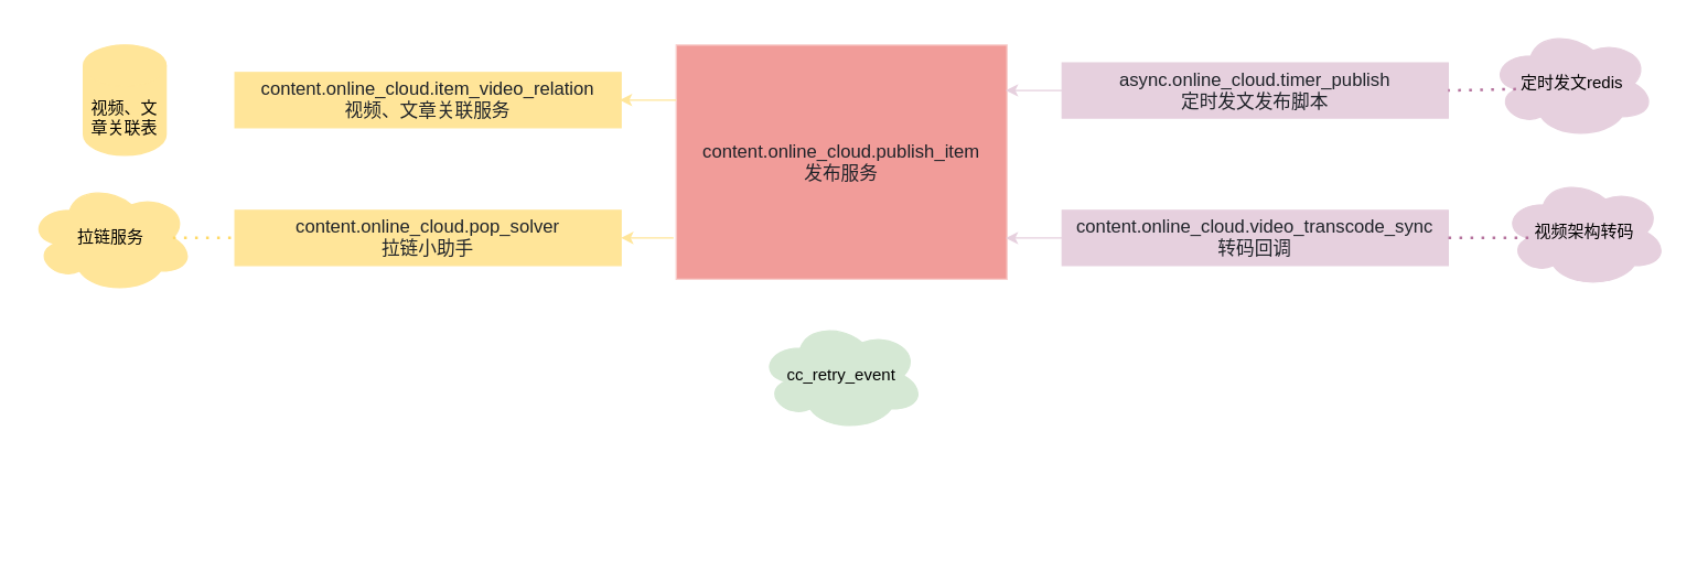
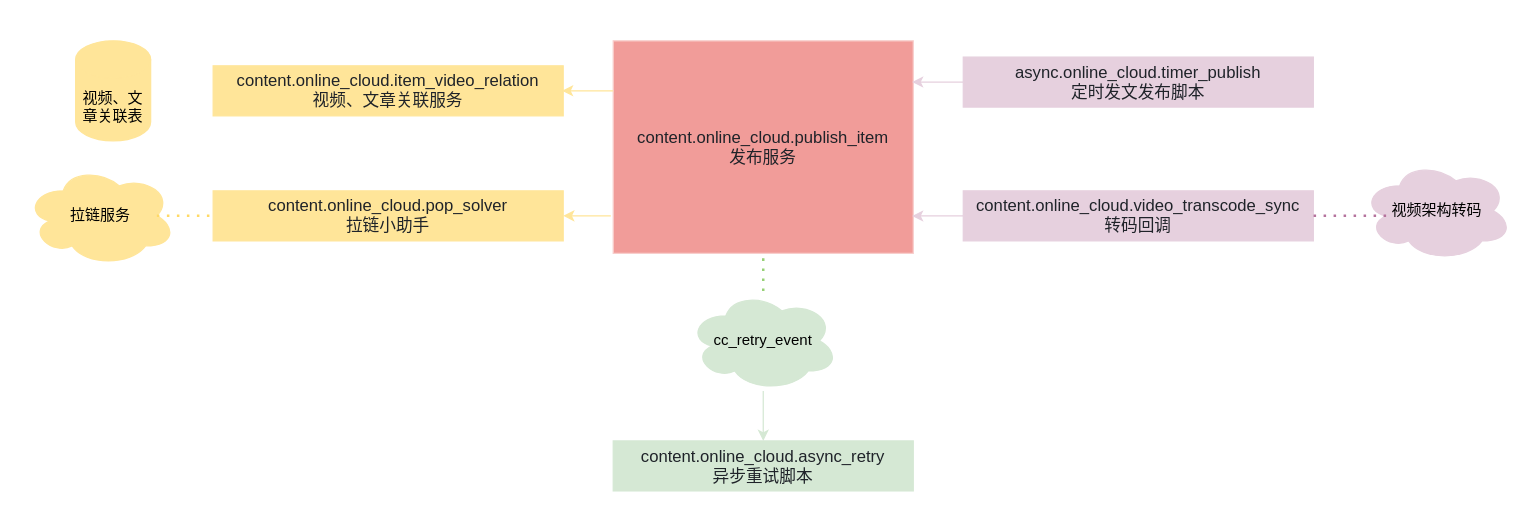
- <mxCell id="17" value="定时发文redis" style="ellipse;shape=cloud;whiteSpace=wrap;html=1;fillColor=#E6D0DE;strokeColor=#E6D0DE;" parent="1" vertex="1"><mxGeometry x="1080" y="20" width="120" height="80" as="geometry" /></mxCell>
- <mxCell id="18" value="" style="endArrow=none;dashed=1;html=1;dashPattern=1 3;strokeWidth=2;exitX=0.16;exitY=0.55;exitDx=0;exitDy=0;exitPerimeter=0;entryX=1;entryY=0.5;entryDx=0;entryDy=0;fillColor=#E6D0DE;strokeColor=#B5739D;" parent="1" source="17" target="16" edge="1"><mxGeometry width="50" height="50" relative="1" as="geometry"><mxPoint x="910" y="325" as="sourcePoint" /><mxPoint x="1100" y="15" as="targetPoint" /></mxGeometry></mxCell>
+ <mxCell id="21" value="" style="endArrow=none;dashed=1;html=1;dashPattern=1 3;strokeWidth=2;entryX=0.5;entryY=1;entryDx=0;entryDy=0;fillColor=#D5E8D4;strokeColor=#97D077;" parent="1" source="14" target="2" edge="1"><mxGeometry width="50" height="50" relative="1" as="geometry"><mxPoint x="280" y="322" as="sourcePoint" /><mxPoint x="330" y="272" as="targetPoint" /></mxGeometry></mxCell>
+ <mxCell id="13" style="edgeStyle=orthogonalEdgeStyle;rounded=0;orthogonalLoop=1;jettySize=auto;html=1;fillColor=#D5E8D4;strokeColor=#D5E8D4;" parent="1" source="14" target="12" edge="1"><mxGeometry relative="1" as="geometry" /></mxCell>
+ <mxCell id="12" value="&lt;span style=&quot;color: rgb(31 , 35 , 41) ; font-size: 13.333px ; text-align: left&quot;&gt;content.online_cloud.async_retry&lt;br&gt;异步重试脚本&lt;br&gt;&lt;/span&gt;" style="rounded=0;whiteSpace=wrap;html=1;fillColor=#D5E8D4;strokeColor=#D5E8D4;" parent="1" vertex="1"><mxGeometry x="490" y="352" width="240" height="40" as="geometry" /></mxCell>
